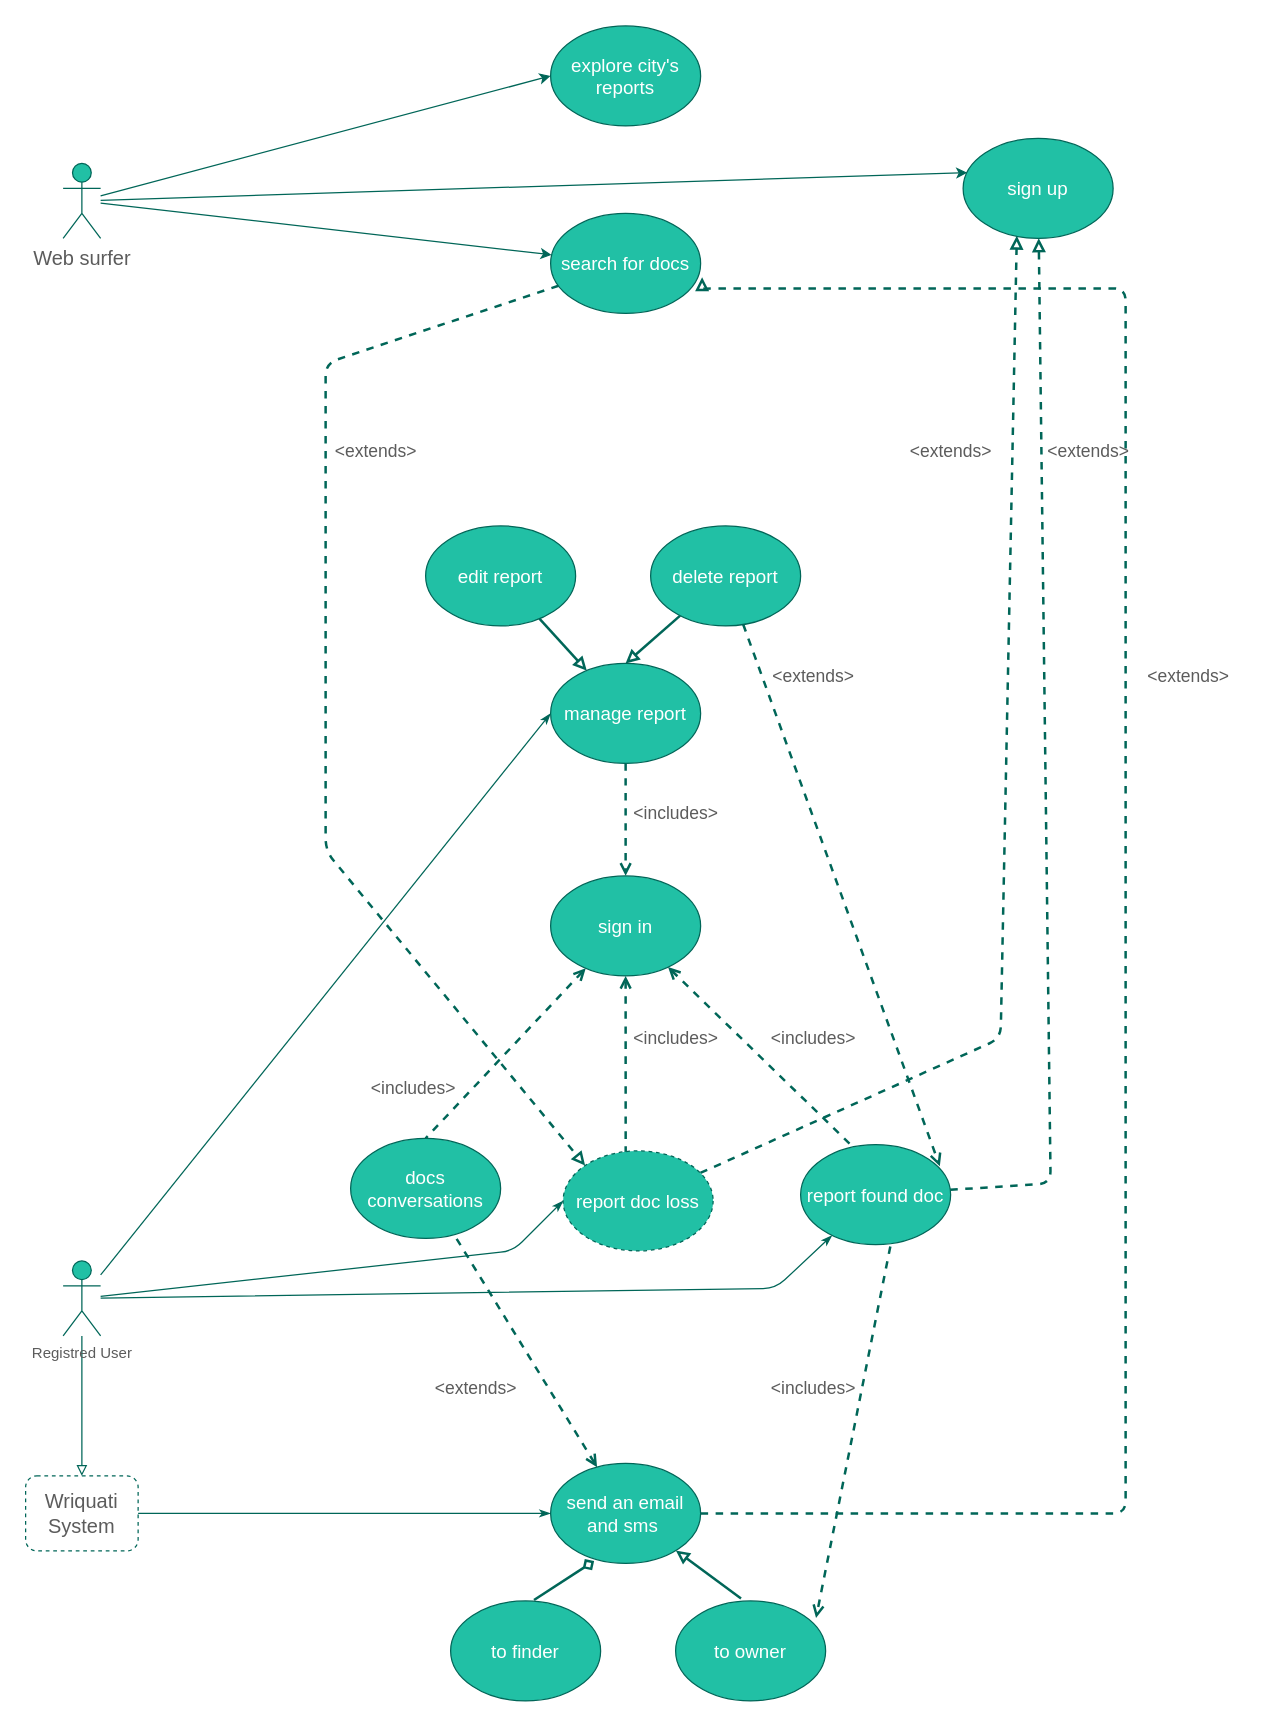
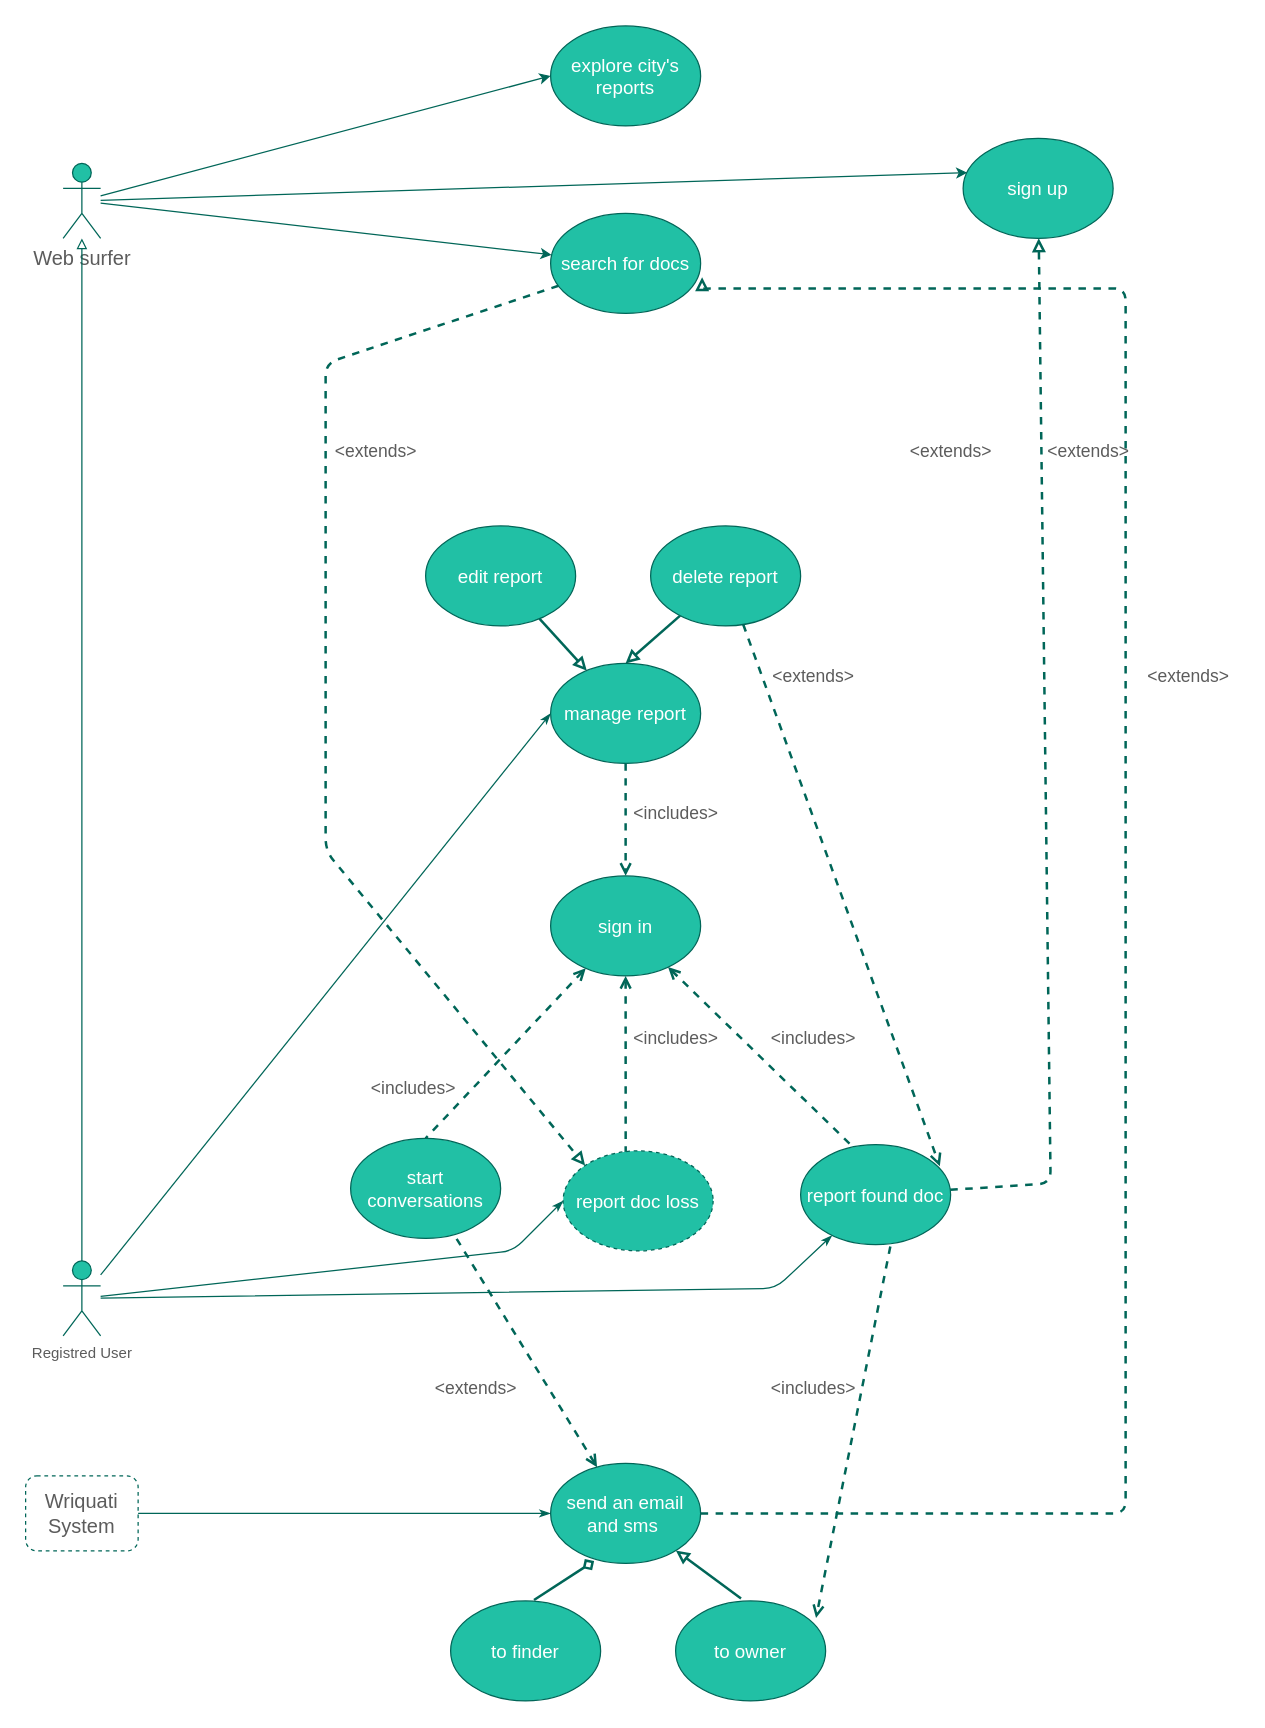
- <mxCell id="15" style="sketch=0;orthogonalLoop=1;jettySize=auto;html=1;entryX=0.358;entryY=0.974;entryDx=0;entryDy=0;entryPerimeter=0;dashed=1;startArrow=none;startFill=0;endArrow=block;endFill=0;strokeColor=#006658;fillColor=#21C0A5;fontColor=#5C5C5C;strokeWidth=2;" edge="1" parent="1" source="31" target="23"><mxGeometry relative="1" as="geometry"><mxPoint x="500" y="921" as="sourcePoint" /><Array as="points"><mxPoint x="800" y="830" /></Array></mxGeometry></mxCell>
- <mxCell id="22" value="&lt;font color=&quot;#ffffff&quot;&gt;&lt;span style=&quot;font-size: 15px&quot;&gt;docs conversations&lt;/span&gt;&lt;/font&gt;" style="ellipse;whiteSpace=wrap;html=1;sketch=0;strokeColor=#006658;fillColor=#21C0A5;fontColor=#5C5C5C;rounded=1;" vertex="1" parent="1"><mxGeometry x="280" y="910" width="120" height="80" as="geometry" /></mxCell>
+ <mxCell id="22" value="&lt;font color=&quot;#ffffff&quot;&gt;&lt;span style=&quot;font-size: 15px&quot;&gt;start conversations&lt;/span&gt;&lt;/font&gt;" style="ellipse;whiteSpace=wrap;html=1;sketch=0;strokeColor=#006658;fillColor=#21C0A5;fontColor=#5C5C5C;rounded=1;" vertex="1" parent="1"><mxGeometry x="280" y="910" width="120" height="80" as="geometry" /></mxCell>
- <mxCell id="9" style="sketch=0;orthogonalLoop=1;jettySize=auto;html=1;startArrow=none;startFill=0;endArrow=block;endFill=0;strokeColor=#006658;fillColor=#21C0A5;fontColor=#5C5C5C;" edge="1" parent="1" source="10" target="27"><mxGeometry relative="1" as="geometry" /></mxCell>
+ <mxCell id="9" style="sketch=0;orthogonalLoop=1;jettySize=auto;html=1;startArrow=none;startFill=0;endArrow=block;endFill=0;strokeColor=#006658;fillColor=#21C0A5;fontColor=#5C5C5C;" edge="1" parent="1" source="10" target="5"><mxGeometry relative="1" as="geometry" /></mxCell>
